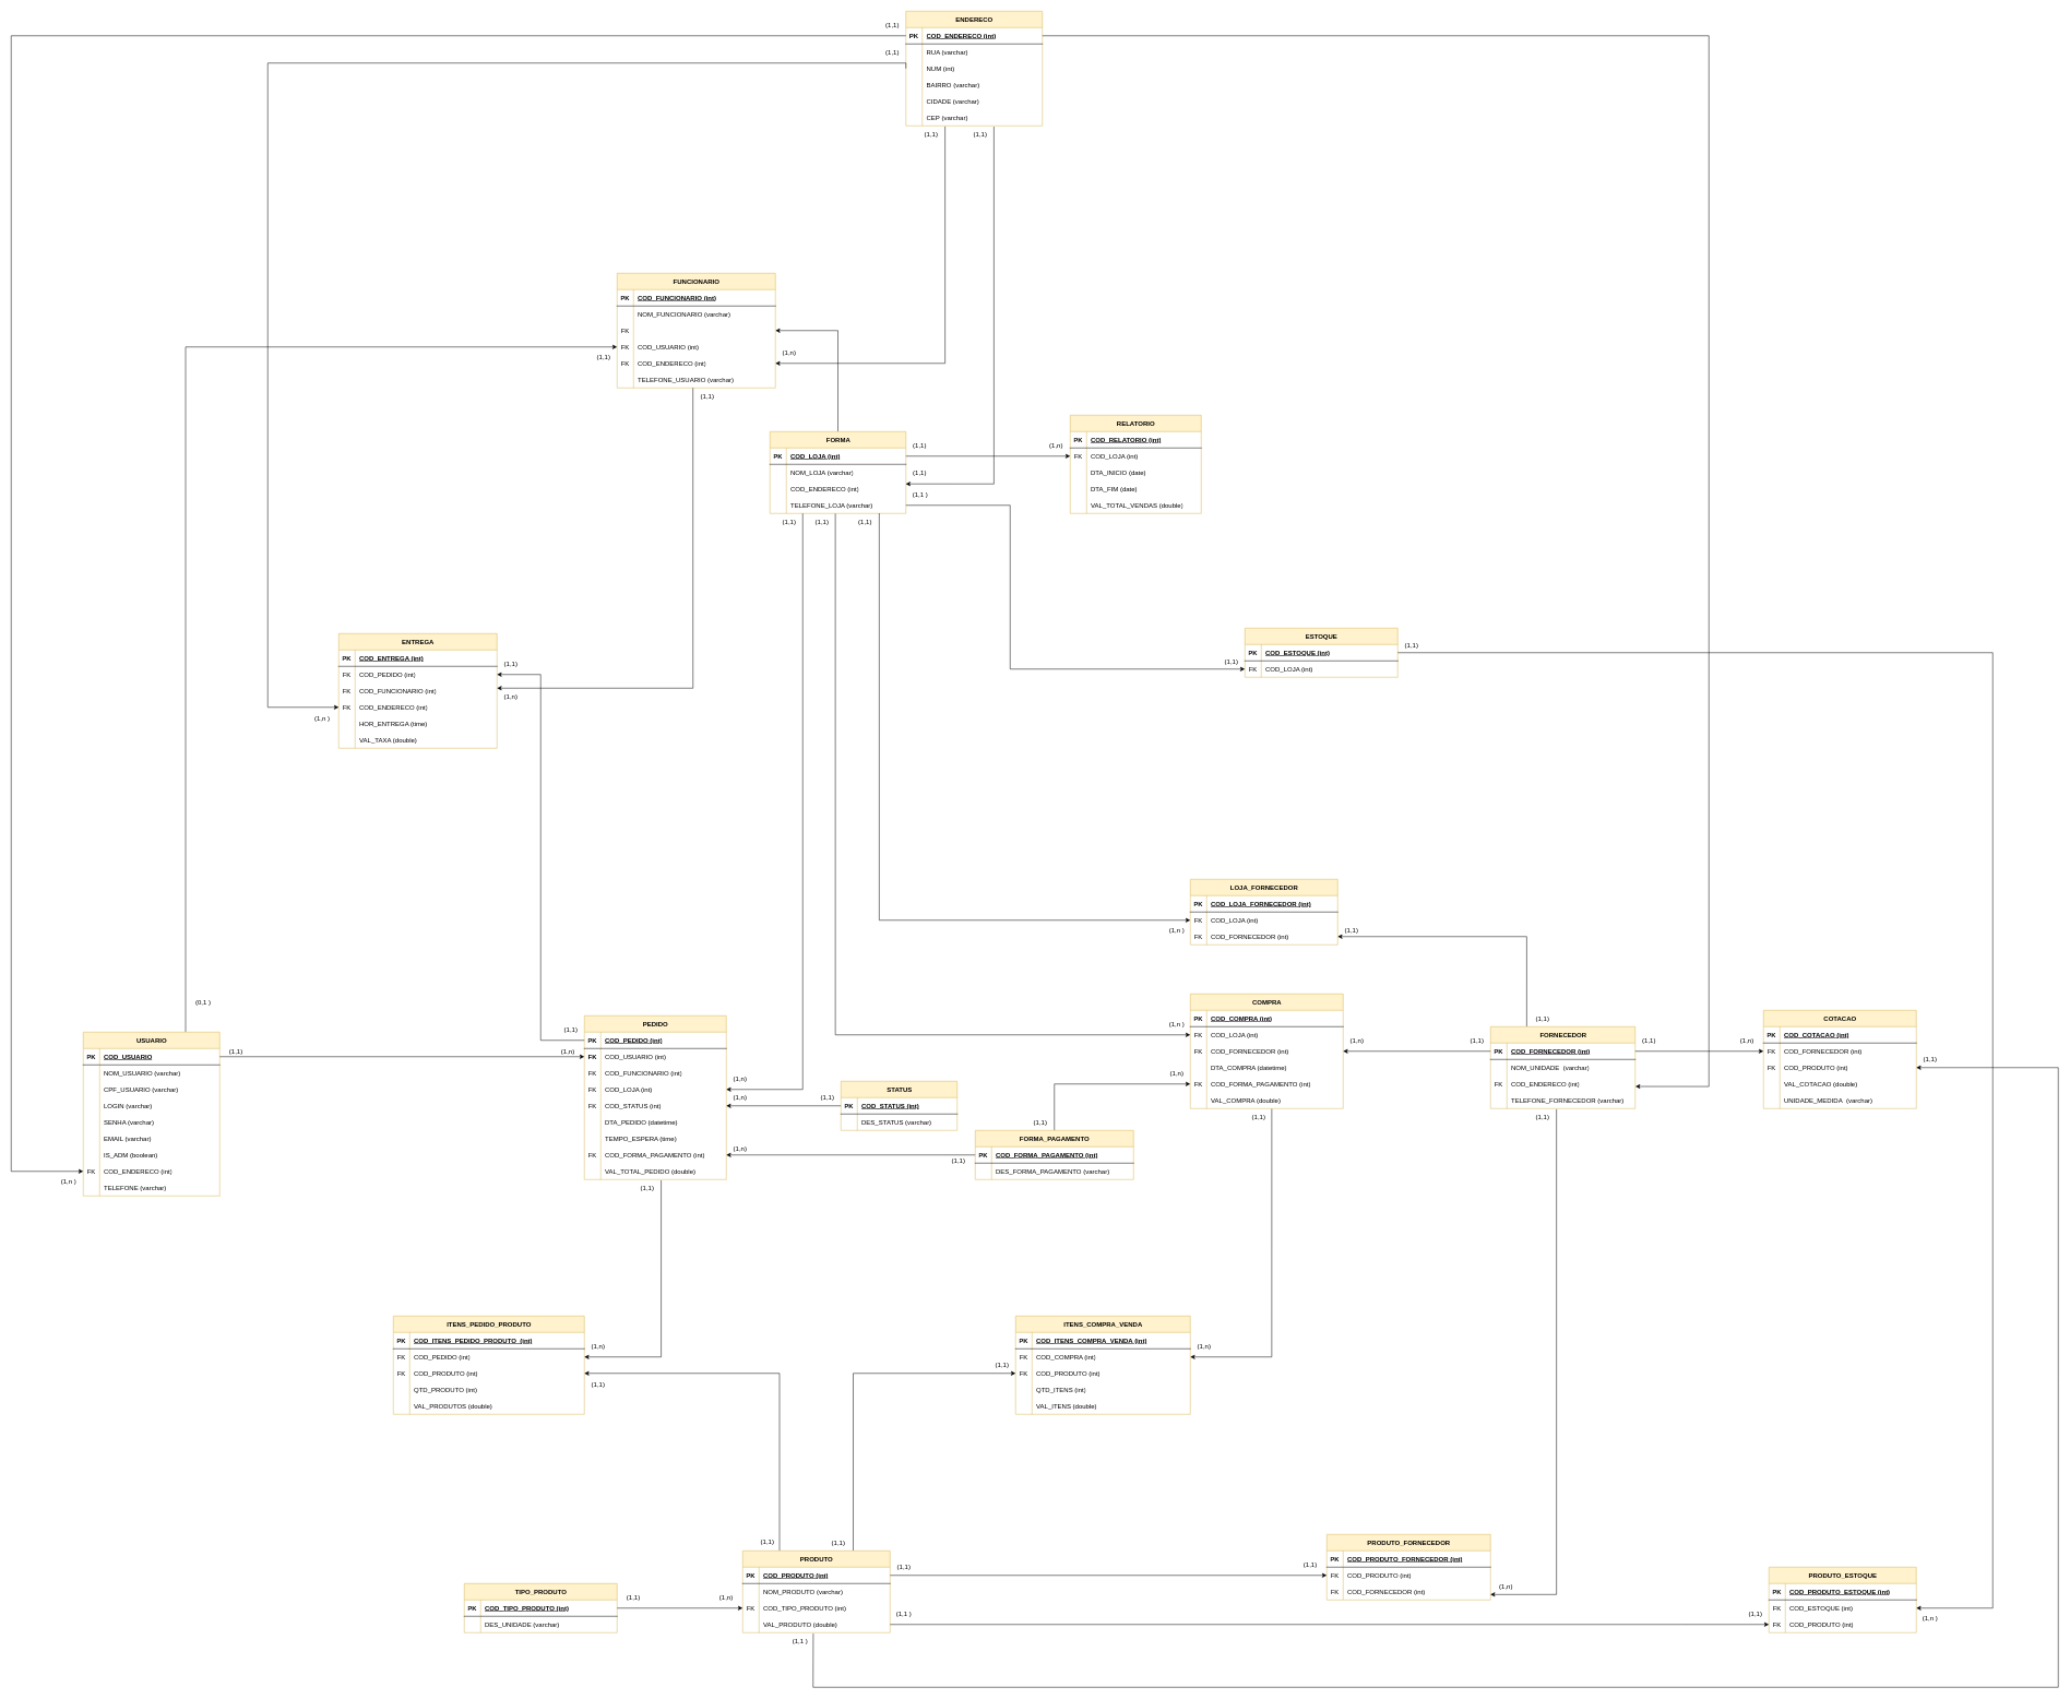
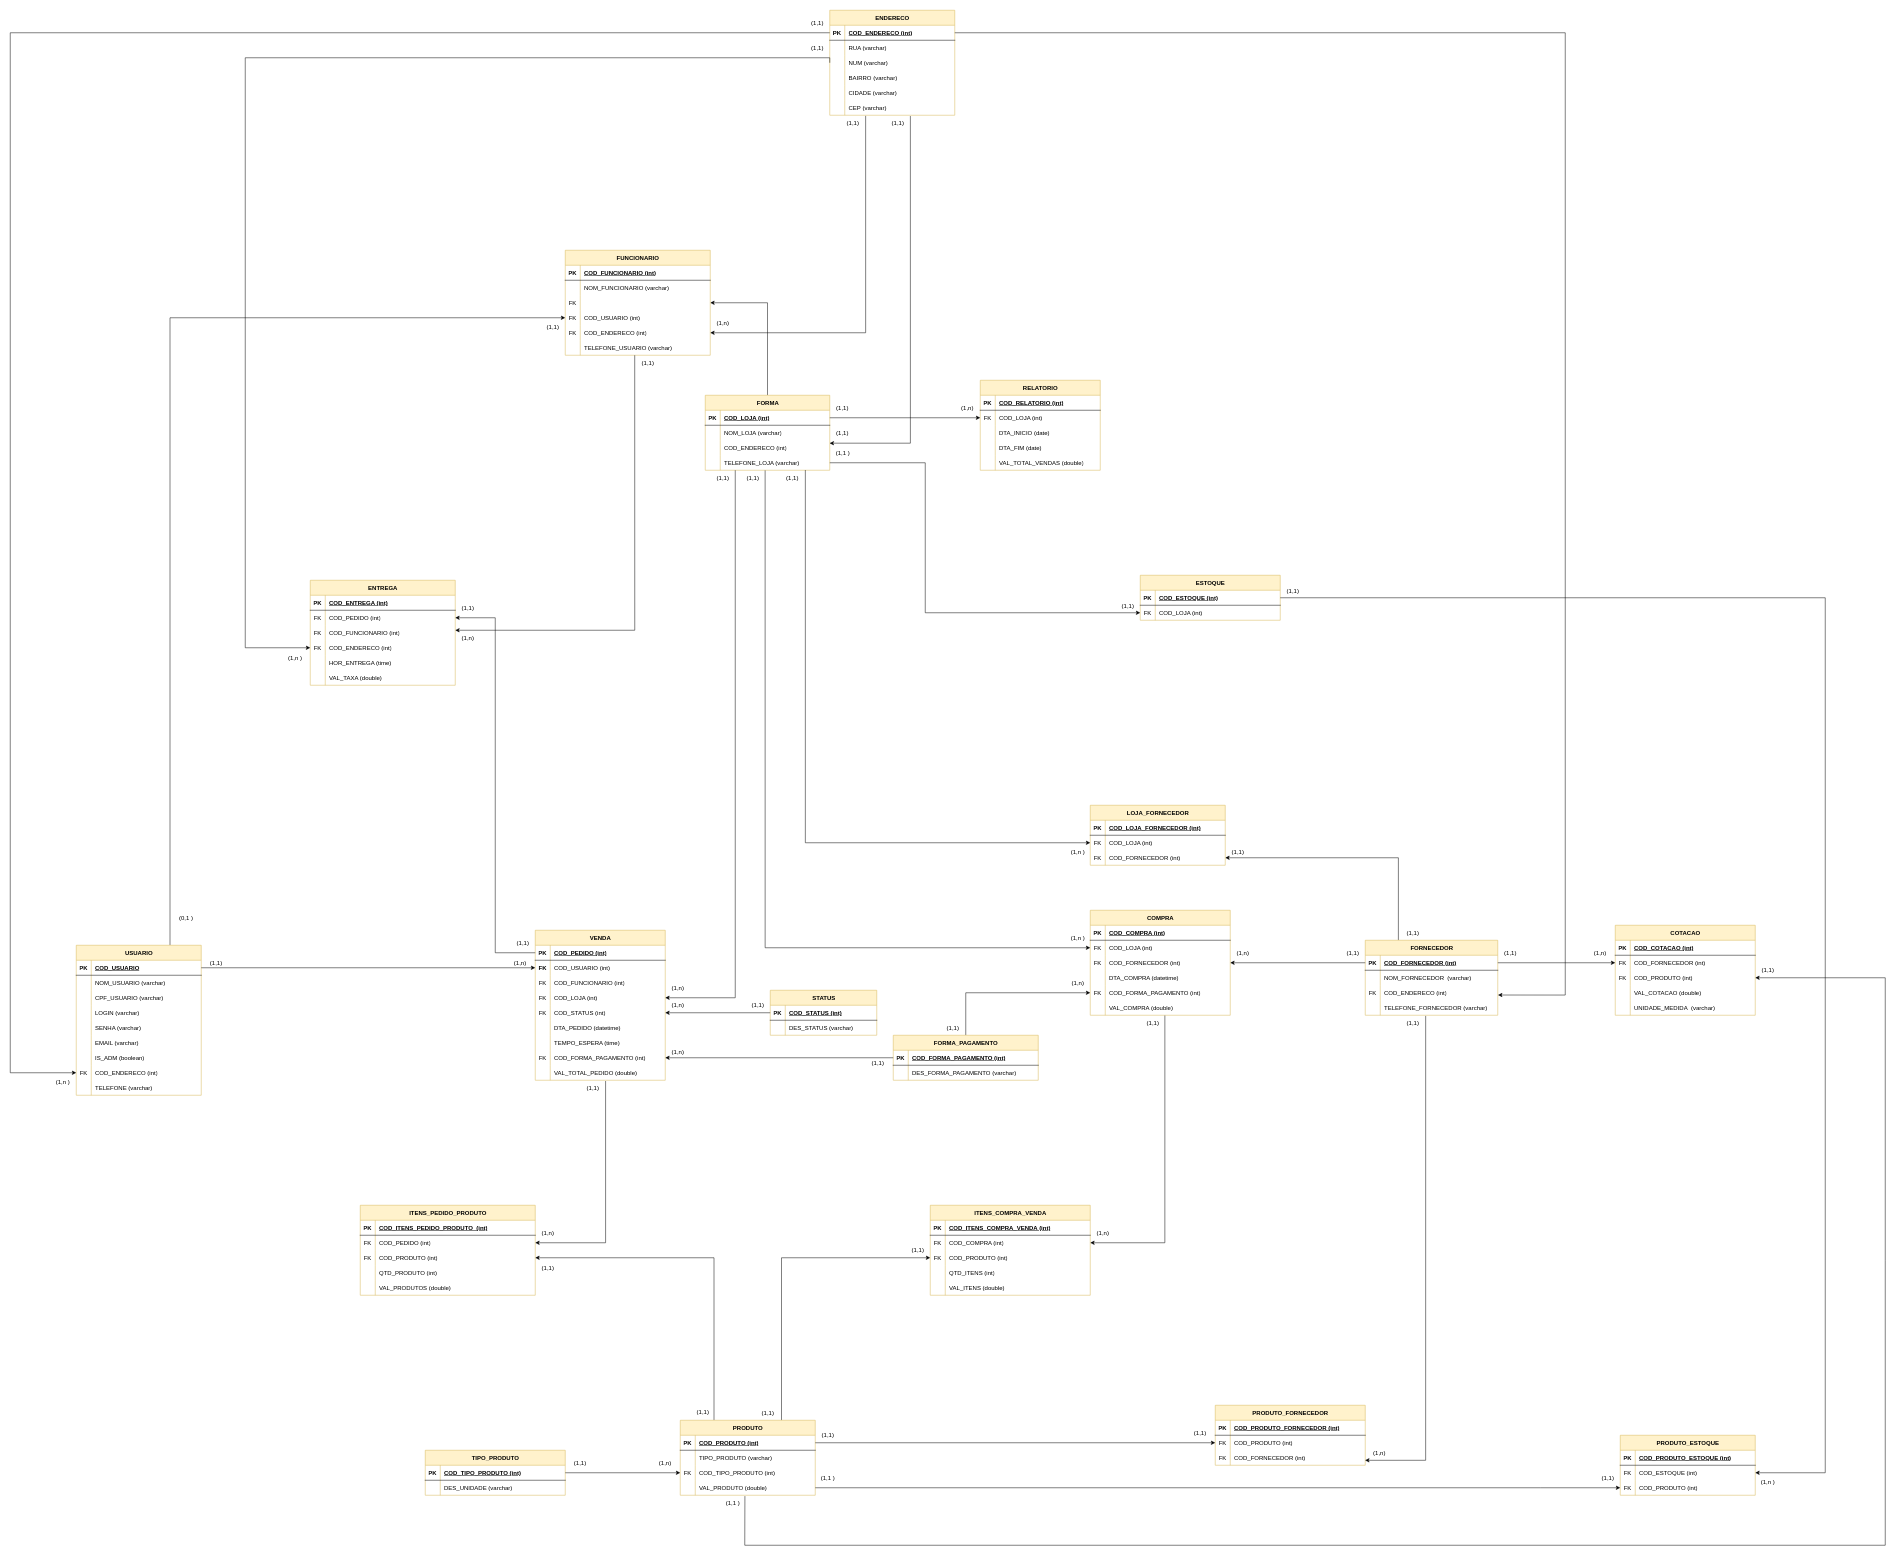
- <mxCell id="291" value="NUM (int)" style="shape=partialRectangle;connectable=0;fillColor=none;top=0;left=0;bottom=0;right=0;align=left;spacingLeft=6;overflow=hidden;whiteSpace=wrap;html=1;" vertex="1" parent="289"><mxGeometry x="30" width="220" height="30" as="geometry"><mxRectangle width="220" height="30" as="alternateBounds" /></mxGeometry></mxCell>
+ <mxCell id="291" value="NUM (varchar)" style="shape=partialRectangle;connectable=0;fillColor=none;top=0;left=0;bottom=0;right=0;align=left;spacingLeft=6;overflow=hidden;whiteSpace=wrap;html=1;" vertex="1" parent="289"><mxGeometry x="30" width="220" height="30" as="geometry"><mxRectangle width="220" height="30" as="alternateBounds" /></mxGeometry></mxCell>
- <mxCell id="2" value="PEDIDO" style="shape=table;startSize=30;container=1;collapsible=1;childLayout=tableLayout;fixedRows=1;rowLines=0;fontStyle=1;align=center;resizeLast=1;html=1;fillColor=#fff2cc;strokeColor=#d6b656;" vertex="1" parent="1"><mxGeometry x="1070" y="1860" width="260" height="300" as="geometry" /></mxCell>
+ <mxCell id="2" value="VENDA" style="shape=table;startSize=30;container=1;collapsible=1;childLayout=tableLayout;fixedRows=1;rowLines=0;fontStyle=1;align=center;resizeLast=1;html=1;fillColor=#fff2cc;strokeColor=#d6b656;" vertex="1" parent="1"><mxGeometry x="1070" y="1860" width="260" height="300" as="geometry" /></mxCell>
- <mxCell id="134" value="NOM_UNIDADE&amp;nbsp; (varchar)" style="shape=partialRectangle;connectable=0;fillColor=none;top=0;left=0;bottom=0;right=0;align=left;spacingLeft=6;overflow=hidden;whiteSpace=wrap;html=1;" vertex="1" parent="132"><mxGeometry x="30" width="235" height="30" as="geometry"><mxRectangle width="235" height="30" as="alternateBounds" /></mxGeometry></mxCell>
+ <mxCell id="134" value="NOM_FORNECEDOR&amp;nbsp; (varchar)" style="shape=partialRectangle;connectable=0;fillColor=none;top=0;left=0;bottom=0;right=0;align=left;spacingLeft=6;overflow=hidden;whiteSpace=wrap;html=1;" vertex="1" parent="132"><mxGeometry x="30" width="235" height="30" as="geometry"><mxRectangle width="235" height="30" as="alternateBounds" /></mxGeometry></mxCell>
- <mxCell id="83" value="NOM_PRODUTO (varchar)" style="shape=partialRectangle;connectable=0;fillColor=none;top=0;left=0;bottom=0;right=0;align=left;spacingLeft=6;overflow=hidden;whiteSpace=wrap;html=1;" vertex="1" parent="81"><mxGeometry x="30" width="240" height="30" as="geometry"><mxRectangle width="240" height="30" as="alternateBounds" /></mxGeometry></mxCell>
+ <mxCell id="83" value="TIPO_PRODUTO (varchar)" style="shape=partialRectangle;connectable=0;fillColor=none;top=0;left=0;bottom=0;right=0;align=left;spacingLeft=6;overflow=hidden;whiteSpace=wrap;html=1;" vertex="1" parent="81"><mxGeometry x="30" width="240" height="30" as="geometry"><mxRectangle width="240" height="30" as="alternateBounds" /></mxGeometry></mxCell>
